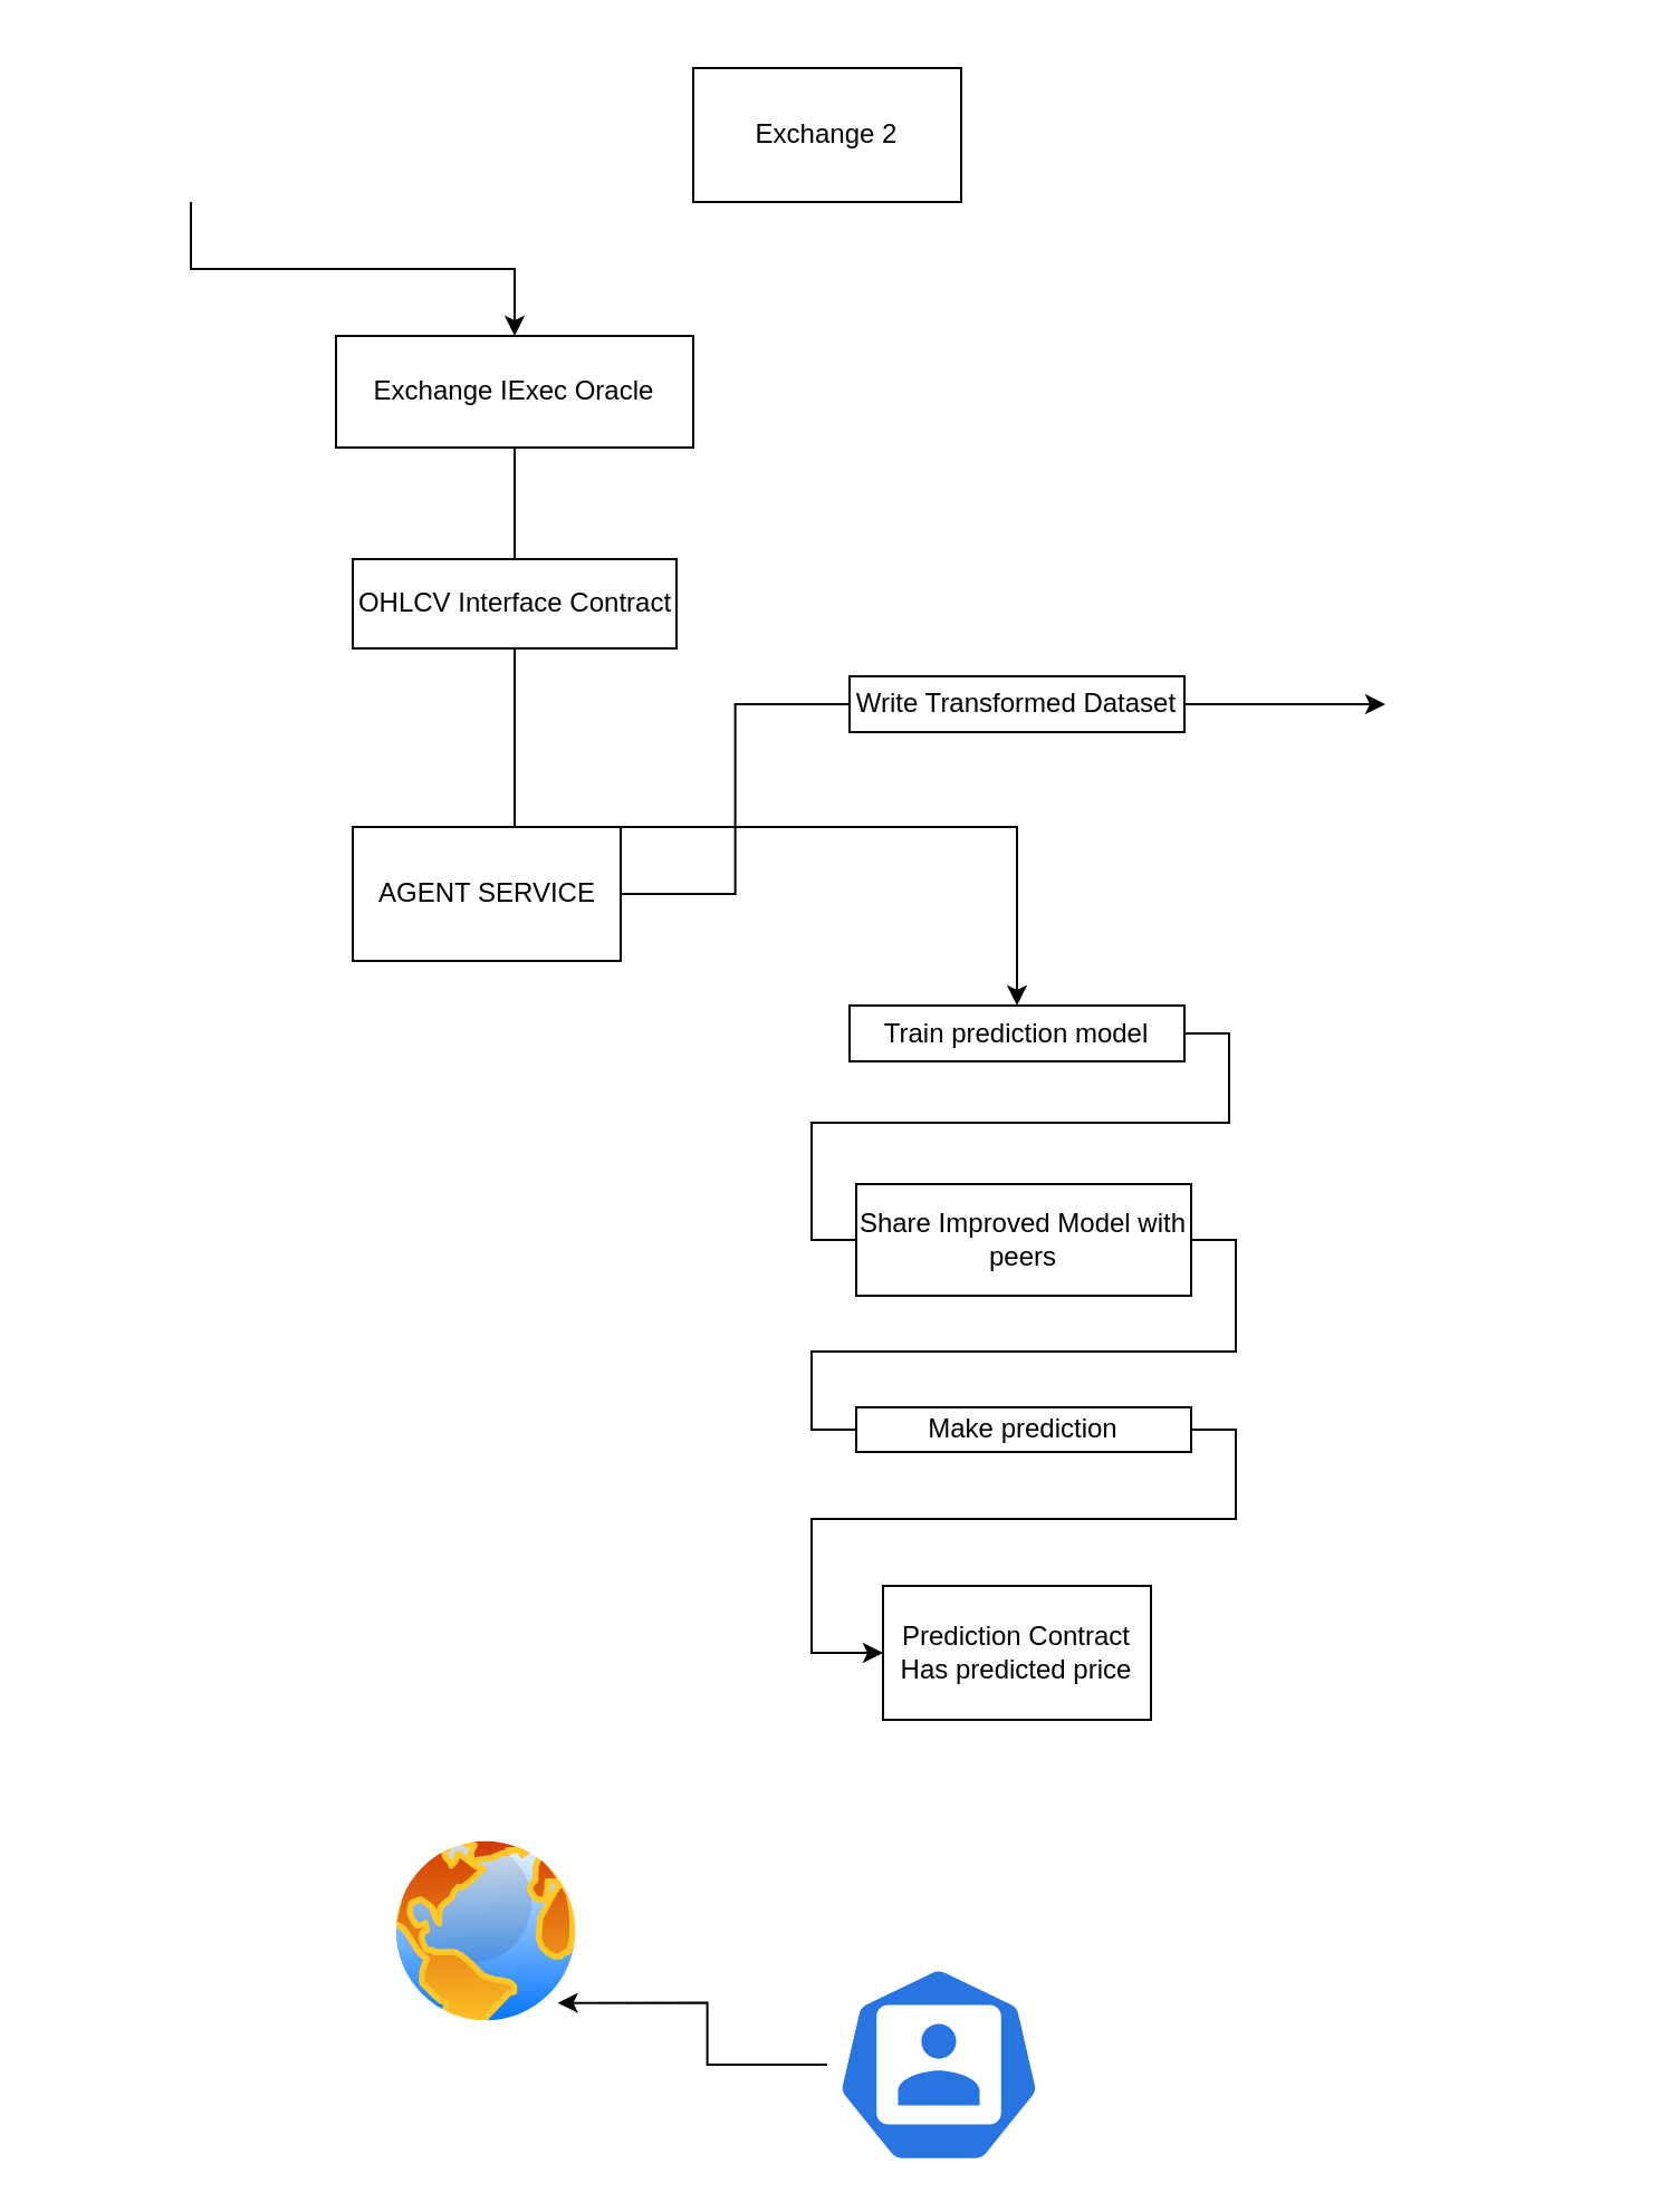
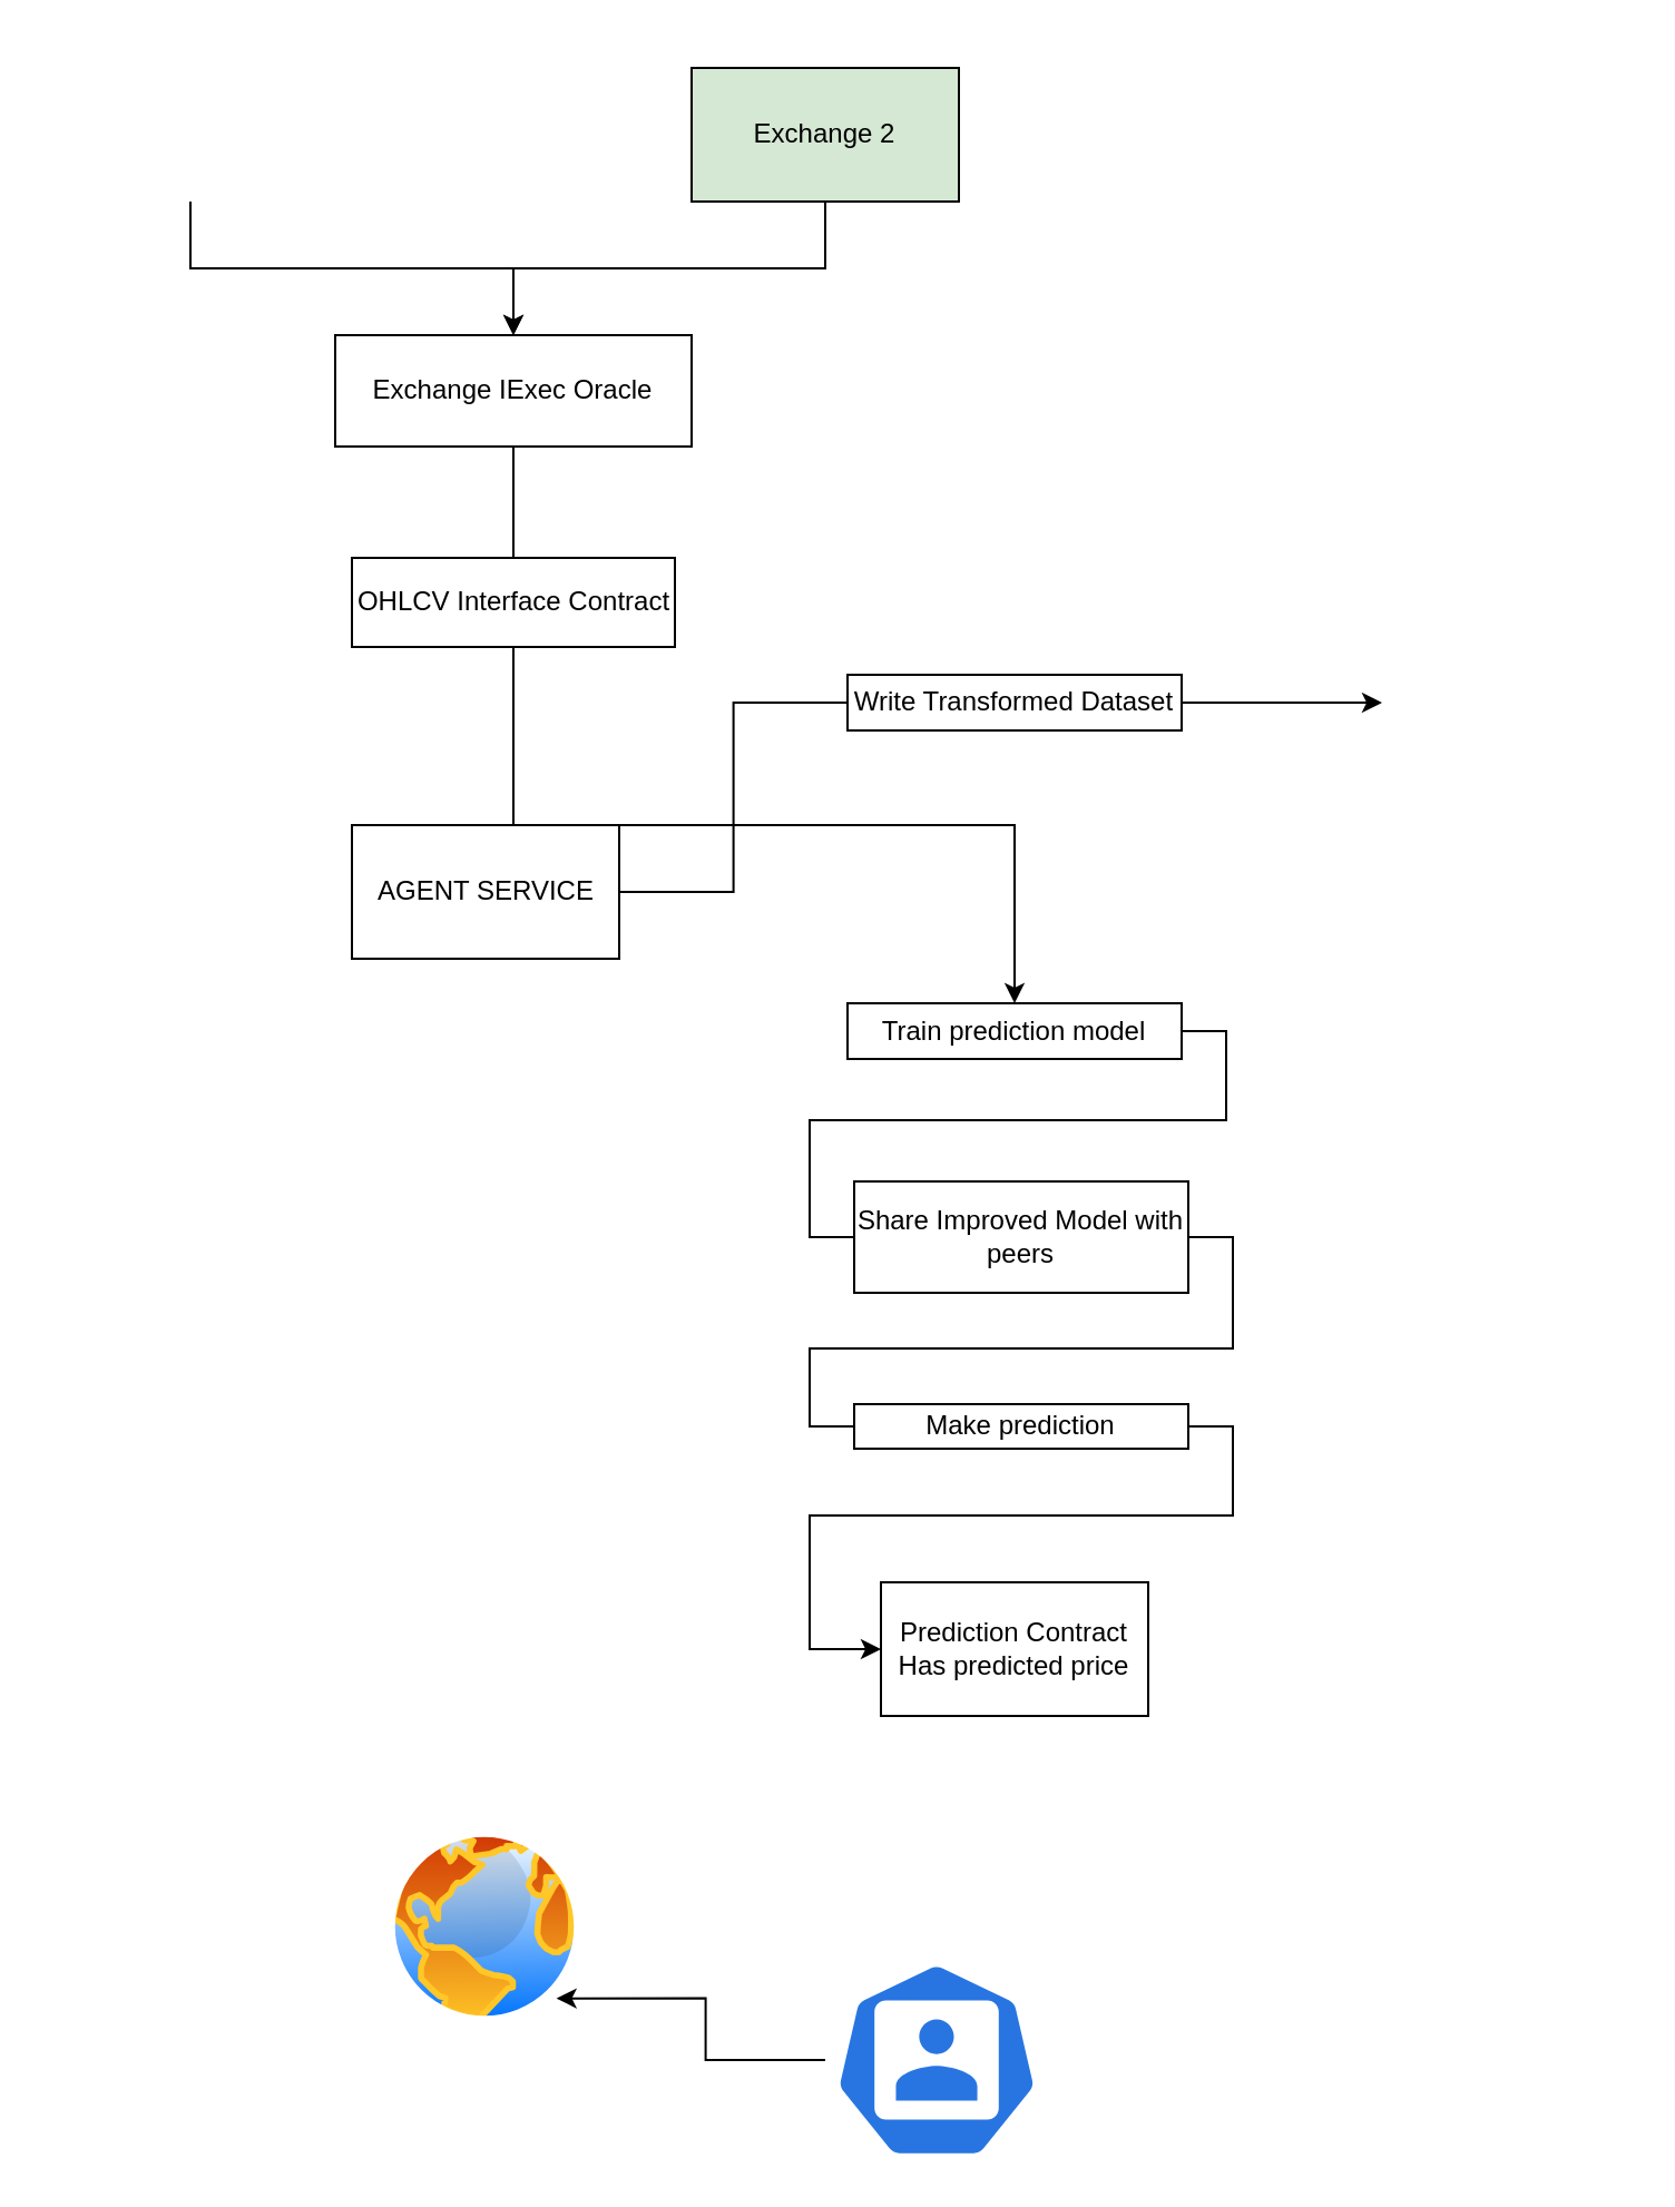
- <mxCell id="5" value="&lt;div&gt;Exchange 2&lt;/div&gt;" style="rounded=0;whiteSpace=wrap;html=1;" parent="1" vertex="1"><mxGeometry x="310" y="30" width="120" height="60" as="geometry" /></mxCell>
+ <mxCell id="5" value="&lt;div&gt;Exchange 2&lt;/div&gt;" style="rounded=0;whiteSpace=wrap;html=1;fillColor=#d5e8d4;" parent="1" vertex="1"><mxGeometry x="310" y="30" width="120" height="60" as="geometry" /></mxCell>
+ <mxCell id="4" style="edgeStyle=orthogonalEdgeStyle;rounded=0;orthogonalLoop=1;jettySize=auto;html=1;exitX=0.5;exitY=1;exitDx=0;exitDy=0;entryX=0.5;entryY=0;entryDx=0;entryDy=0;" parent="1" source="5" edge="1" target="2"><mxGeometry relative="1" as="geometry"><mxPoint x="230" y="130" as="targetPoint" /></mxGeometry></mxCell>
